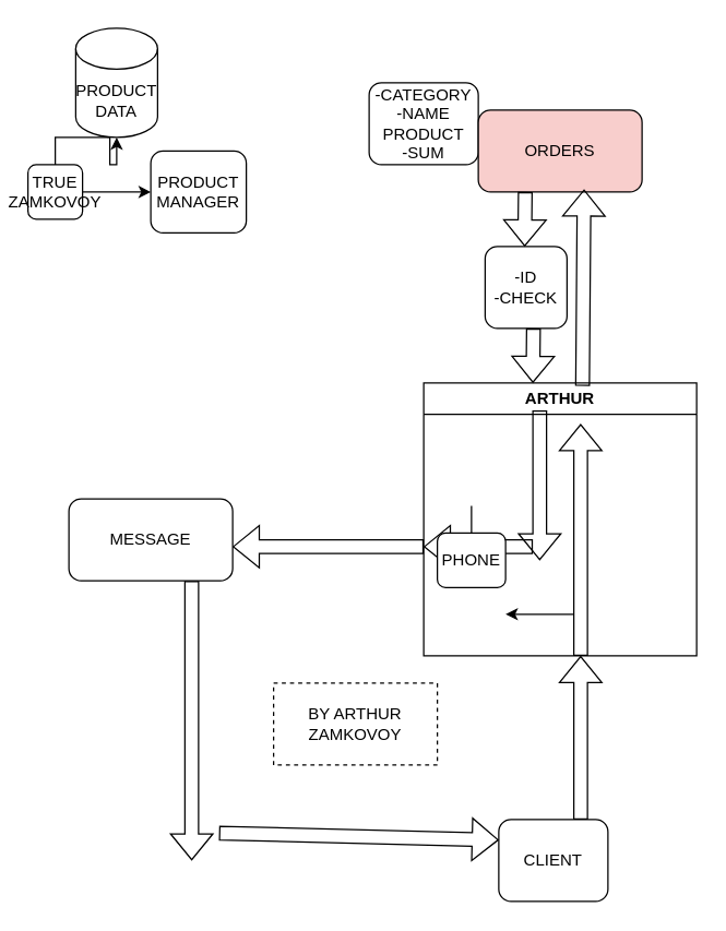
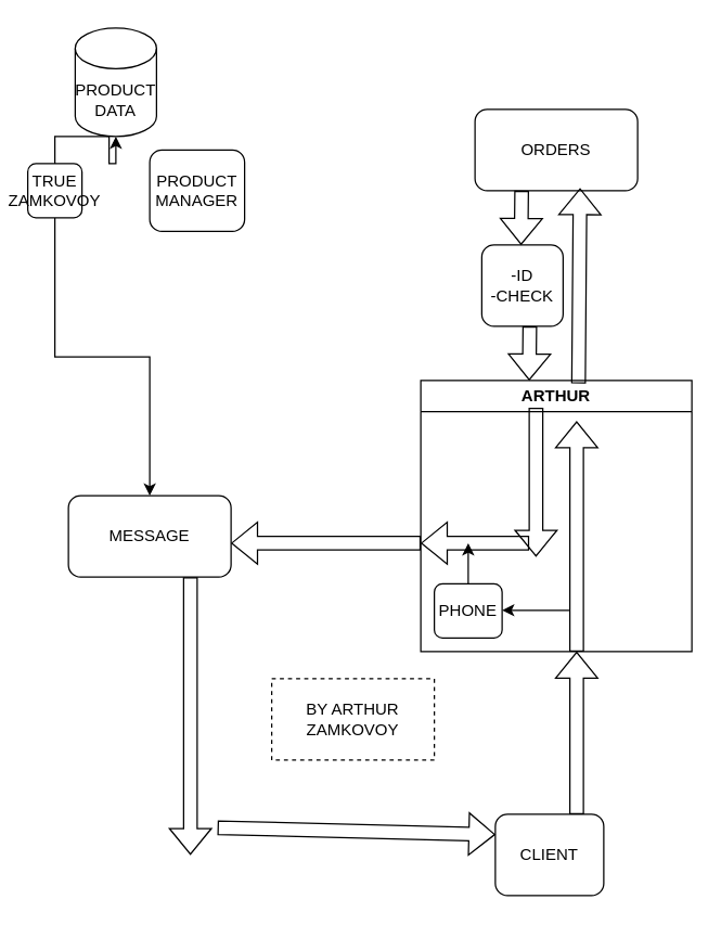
- <mxCell id="16" value="-CATEGORY&lt;div&gt;-NAME PRODUCT&lt;/div&gt;&lt;div&gt;-SUM&lt;/div&gt;" style="rounded=1;whiteSpace=wrap;html=1;" vertex="1" parent="1"><mxGeometry x="270" y="60" width="80" height="60" as="geometry" /></mxCell>
- <mxCell id="17" value="ORDERS" style="rounded=1;whiteSpace=wrap;html=1;fillColor=#f8cecc;" vertex="1" parent="1"><mxGeometry x="350" y="80" width="120" height="60" as="geometry" /></mxCell>
+ <mxCell id="17" value="ORDERS" style="rounded=1;whiteSpace=wrap;html=1;" vertex="1" parent="1"><mxGeometry x="350" y="80" width="120" height="60" as="geometry" /></mxCell>
- <mxCell id="5" style="edgeStyle=orthogonalEdgeStyle;rounded=0;orthogonalLoop=1;jettySize=auto;html=1;" edge="1" parent="1" source="7" target="3"><mxGeometry relative="1" as="geometry" /></mxCell>
+ <mxCell id="5" style="edgeStyle=orthogonalEdgeStyle;rounded=0;orthogonalLoop=1;jettySize=auto;html=1;" edge="1" parent="1" source="7" target="22"><mxGeometry relative="1" as="geometry" /></mxCell>
- <mxCell id="13" value="PHONE" style="rounded=1;whiteSpace=wrap;html=1;" vertex="1" parent="8"><mxGeometry x="10" y="110" width="50" height="40" as="geometry" /></mxCell>
+ <mxCell id="13" value="PHONE" style="rounded=1;whiteSpace=wrap;html=1;" vertex="1" parent="8"><mxGeometry x="10" y="150" width="50" height="40" as="geometry" /></mxCell>
